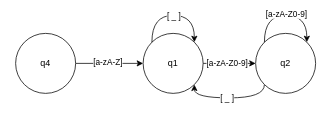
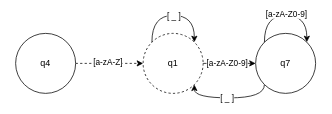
- <mxCell id="2" style="edgeStyle=orthogonalEdgeStyle;rounded=0;orthogonalLoop=1;jettySize=auto;html=1;entryX=0;entryY=0.5;entryDx=0;entryDy=0;" parent="1" source="4" target="7" edge="1"><mxGeometry relative="1" as="geometry" /></mxCell>
+ <mxCell id="2" style="edgeStyle=orthogonalEdgeStyle;rounded=0;orthogonalLoop=1;jettySize=auto;html=1;entryX=0;entryY=0.5;entryDx=0;entryDy=0;dashed=1;" parent="1" source="4" target="7" edge="1"><mxGeometry relative="1" as="geometry" /></mxCell>
- <mxCell id="7" value="q1" style="ellipse;whiteSpace=wrap;html=1;aspect=fixed;" parent="1" vertex="1"><mxGeometry x="190" y="44" width="80" height="80" as="geometry" /></mxCell>
+ <mxCell id="7" value="q1" style="ellipse;whiteSpace=wrap;html=1;aspect=fixed;dashed=1;" parent="1" vertex="1"><mxGeometry x="190" y="44" width="80" height="80" as="geometry" /></mxCell>
- <mxCell id="10" value="q2" style="ellipse;whiteSpace=wrap;html=1;aspect=fixed;" parent="1" vertex="1"><mxGeometry x="340" y="44" width="80" height="80" as="geometry" /></mxCell>
+ <mxCell id="10" value="q7" style="ellipse;whiteSpace=wrap;html=1;aspect=fixed;" parent="1" vertex="1"><mxGeometry x="340" y="44" width="80" height="80" as="geometry" /></mxCell>
